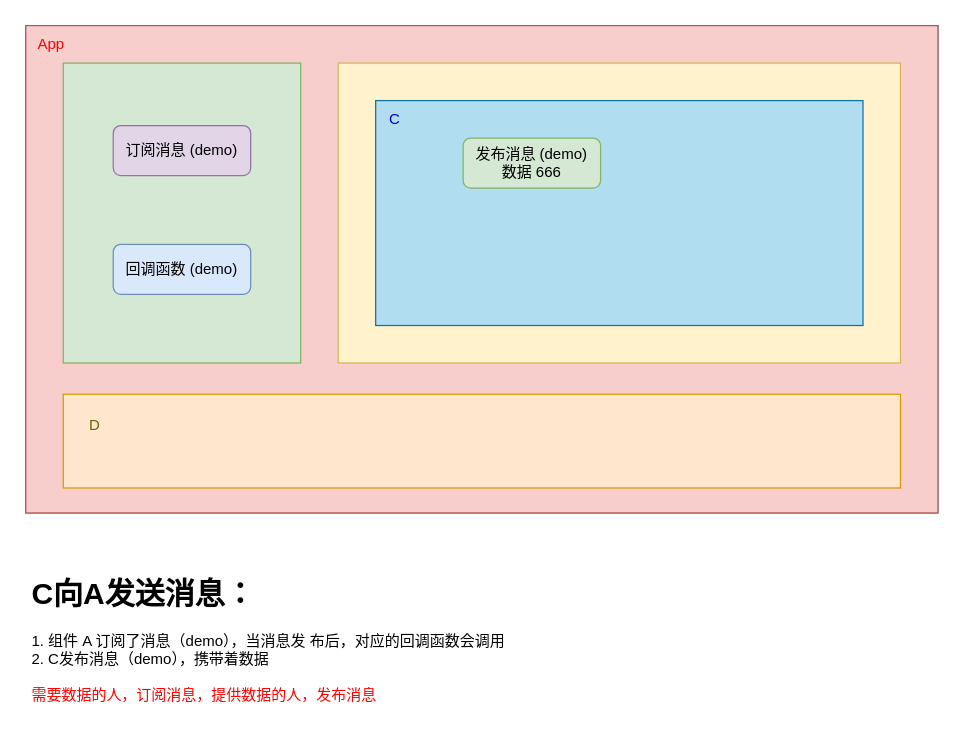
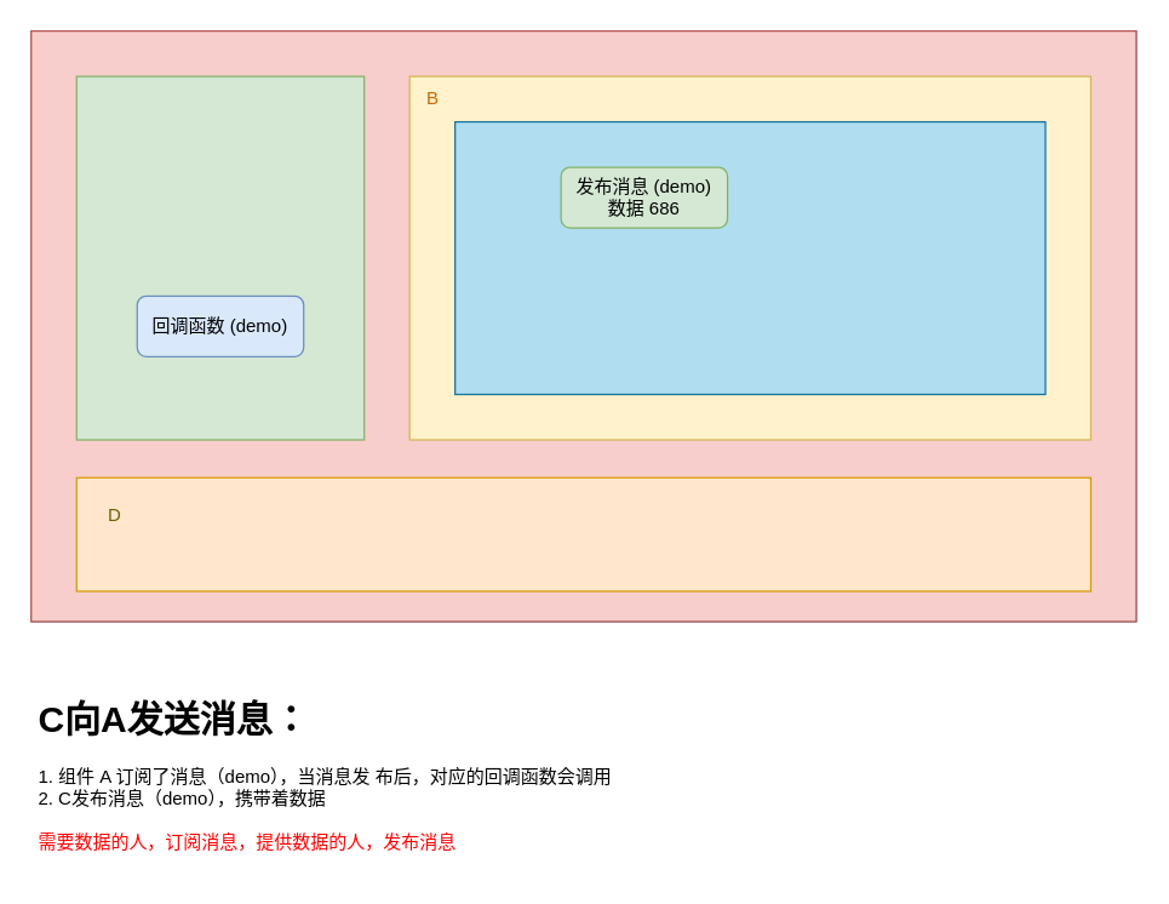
- <mxCell id="4" value="&lt;font color=&quot;#ff0000&quot;&gt;App&lt;/font&gt;" style="text;html=1;align=center;verticalAlign=middle;resizable=0;points=[];autosize=1;strokeColor=none;fillColor=none;" vertex="1" parent="2"><mxGeometry width="40" height="30" as="geometry" /></mxCell>
+ <mxCell id="7" value="&lt;font color=&quot;#cc6600&quot;&gt;B&lt;/font&gt;" style="text;html=1;align=center;verticalAlign=middle;resizable=0;points=[];autosize=1;strokeColor=none;fillColor=none;" vertex="1" parent="2"><mxGeometry x="250" y="30" width="30" height="30" as="geometry" /></mxCell>
- <mxCell id="11" value="&lt;font color=&quot;#0000cc&quot;&gt;C&lt;/font&gt;" style="text;html=1;align=center;verticalAlign=middle;resizable=0;points=[];autosize=1;strokeColor=none;fillColor=none;" vertex="1" parent="2"><mxGeometry x="280" y="60" width="30" height="30" as="geometry" /></mxCell>
- <mxCell id="12" value="订阅消息 (demo)" style="rounded=1;whiteSpace=wrap;html=1;fillColor=#e1d5e7;strokeColor=#9673a6;" vertex="1" parent="2"><mxGeometry x="70" y="80" width="110" height="40" as="geometry" /></mxCell>
- <mxCell id="14" value="发布消息 (demo)&lt;br&gt;数据 666" style="rounded=1;whiteSpace=wrap;html=1;fillColor=#d5e8d4;strokeColor=#82b366;" vertex="1" parent="2"><mxGeometry x="350" y="90" width="110" height="40" as="geometry" /></mxCell>
+ <mxCell id="14" value="发布消息 (demo)&lt;br&gt;数据 686" style="rounded=1;whiteSpace=wrap;html=1;fillColor=#d5e8d4;strokeColor=#82b366;" vertex="1" parent="2"><mxGeometry x="350" y="90" width="110" height="40" as="geometry" /></mxCell>
